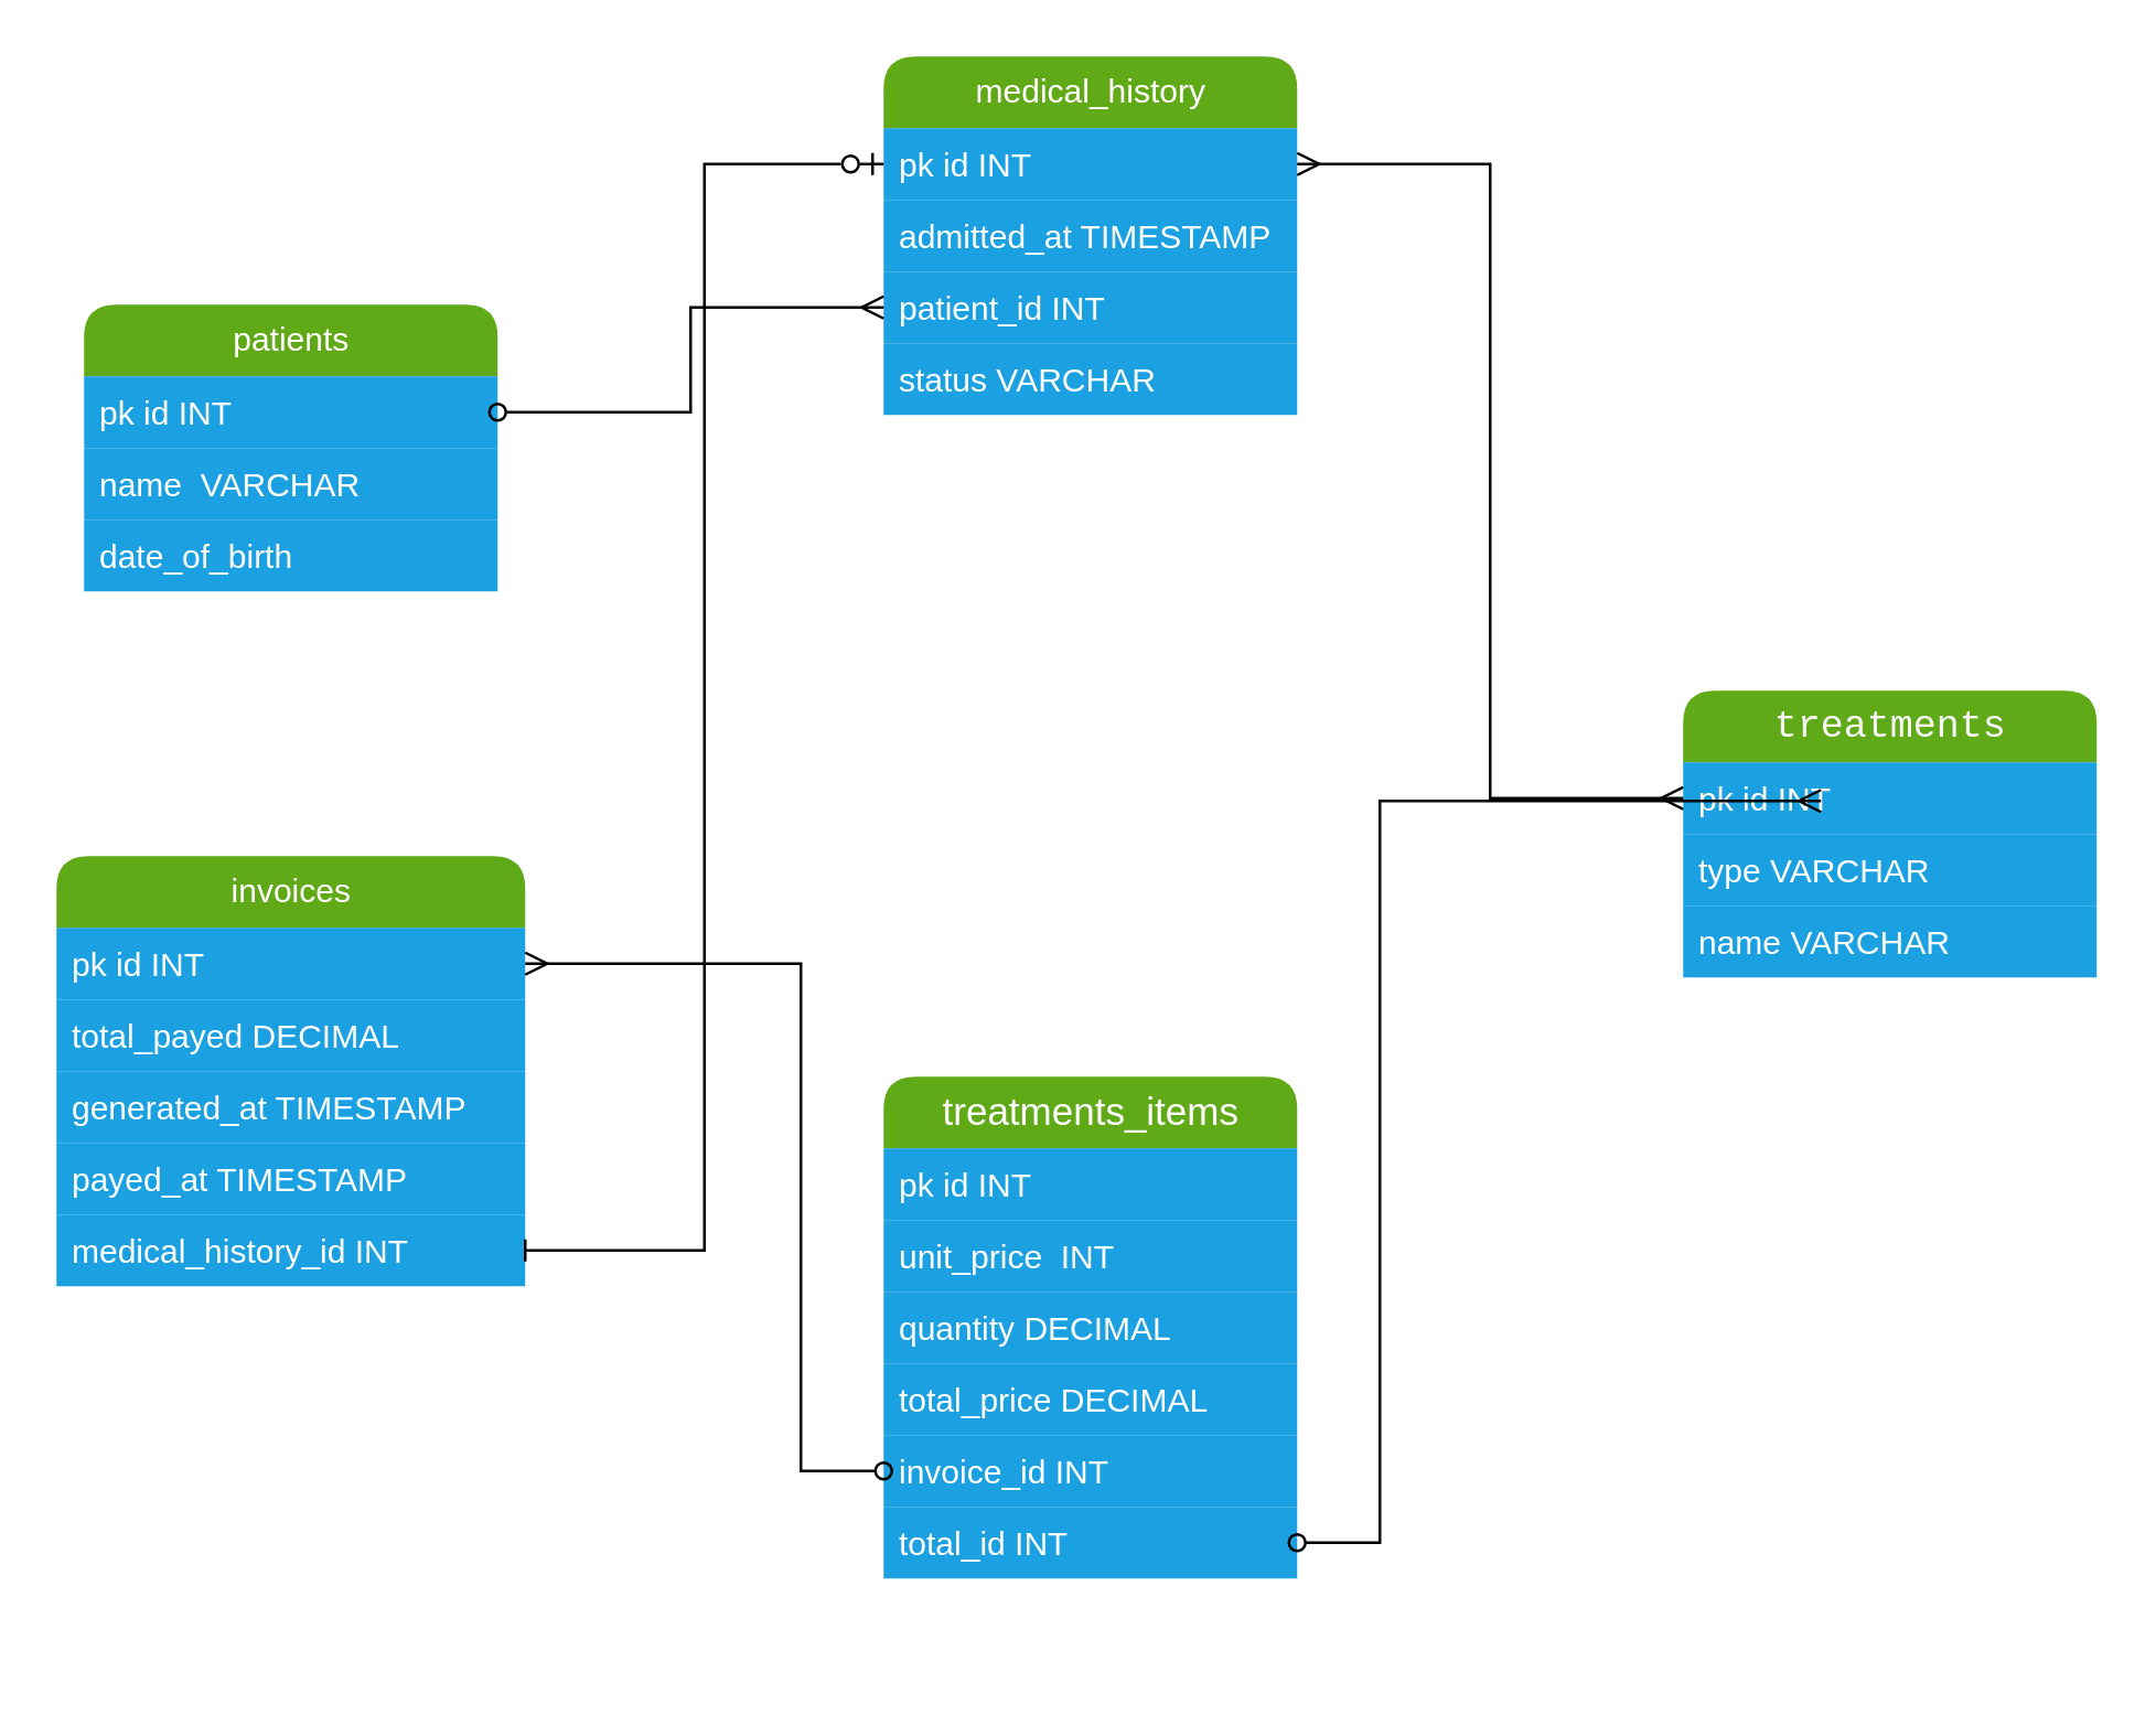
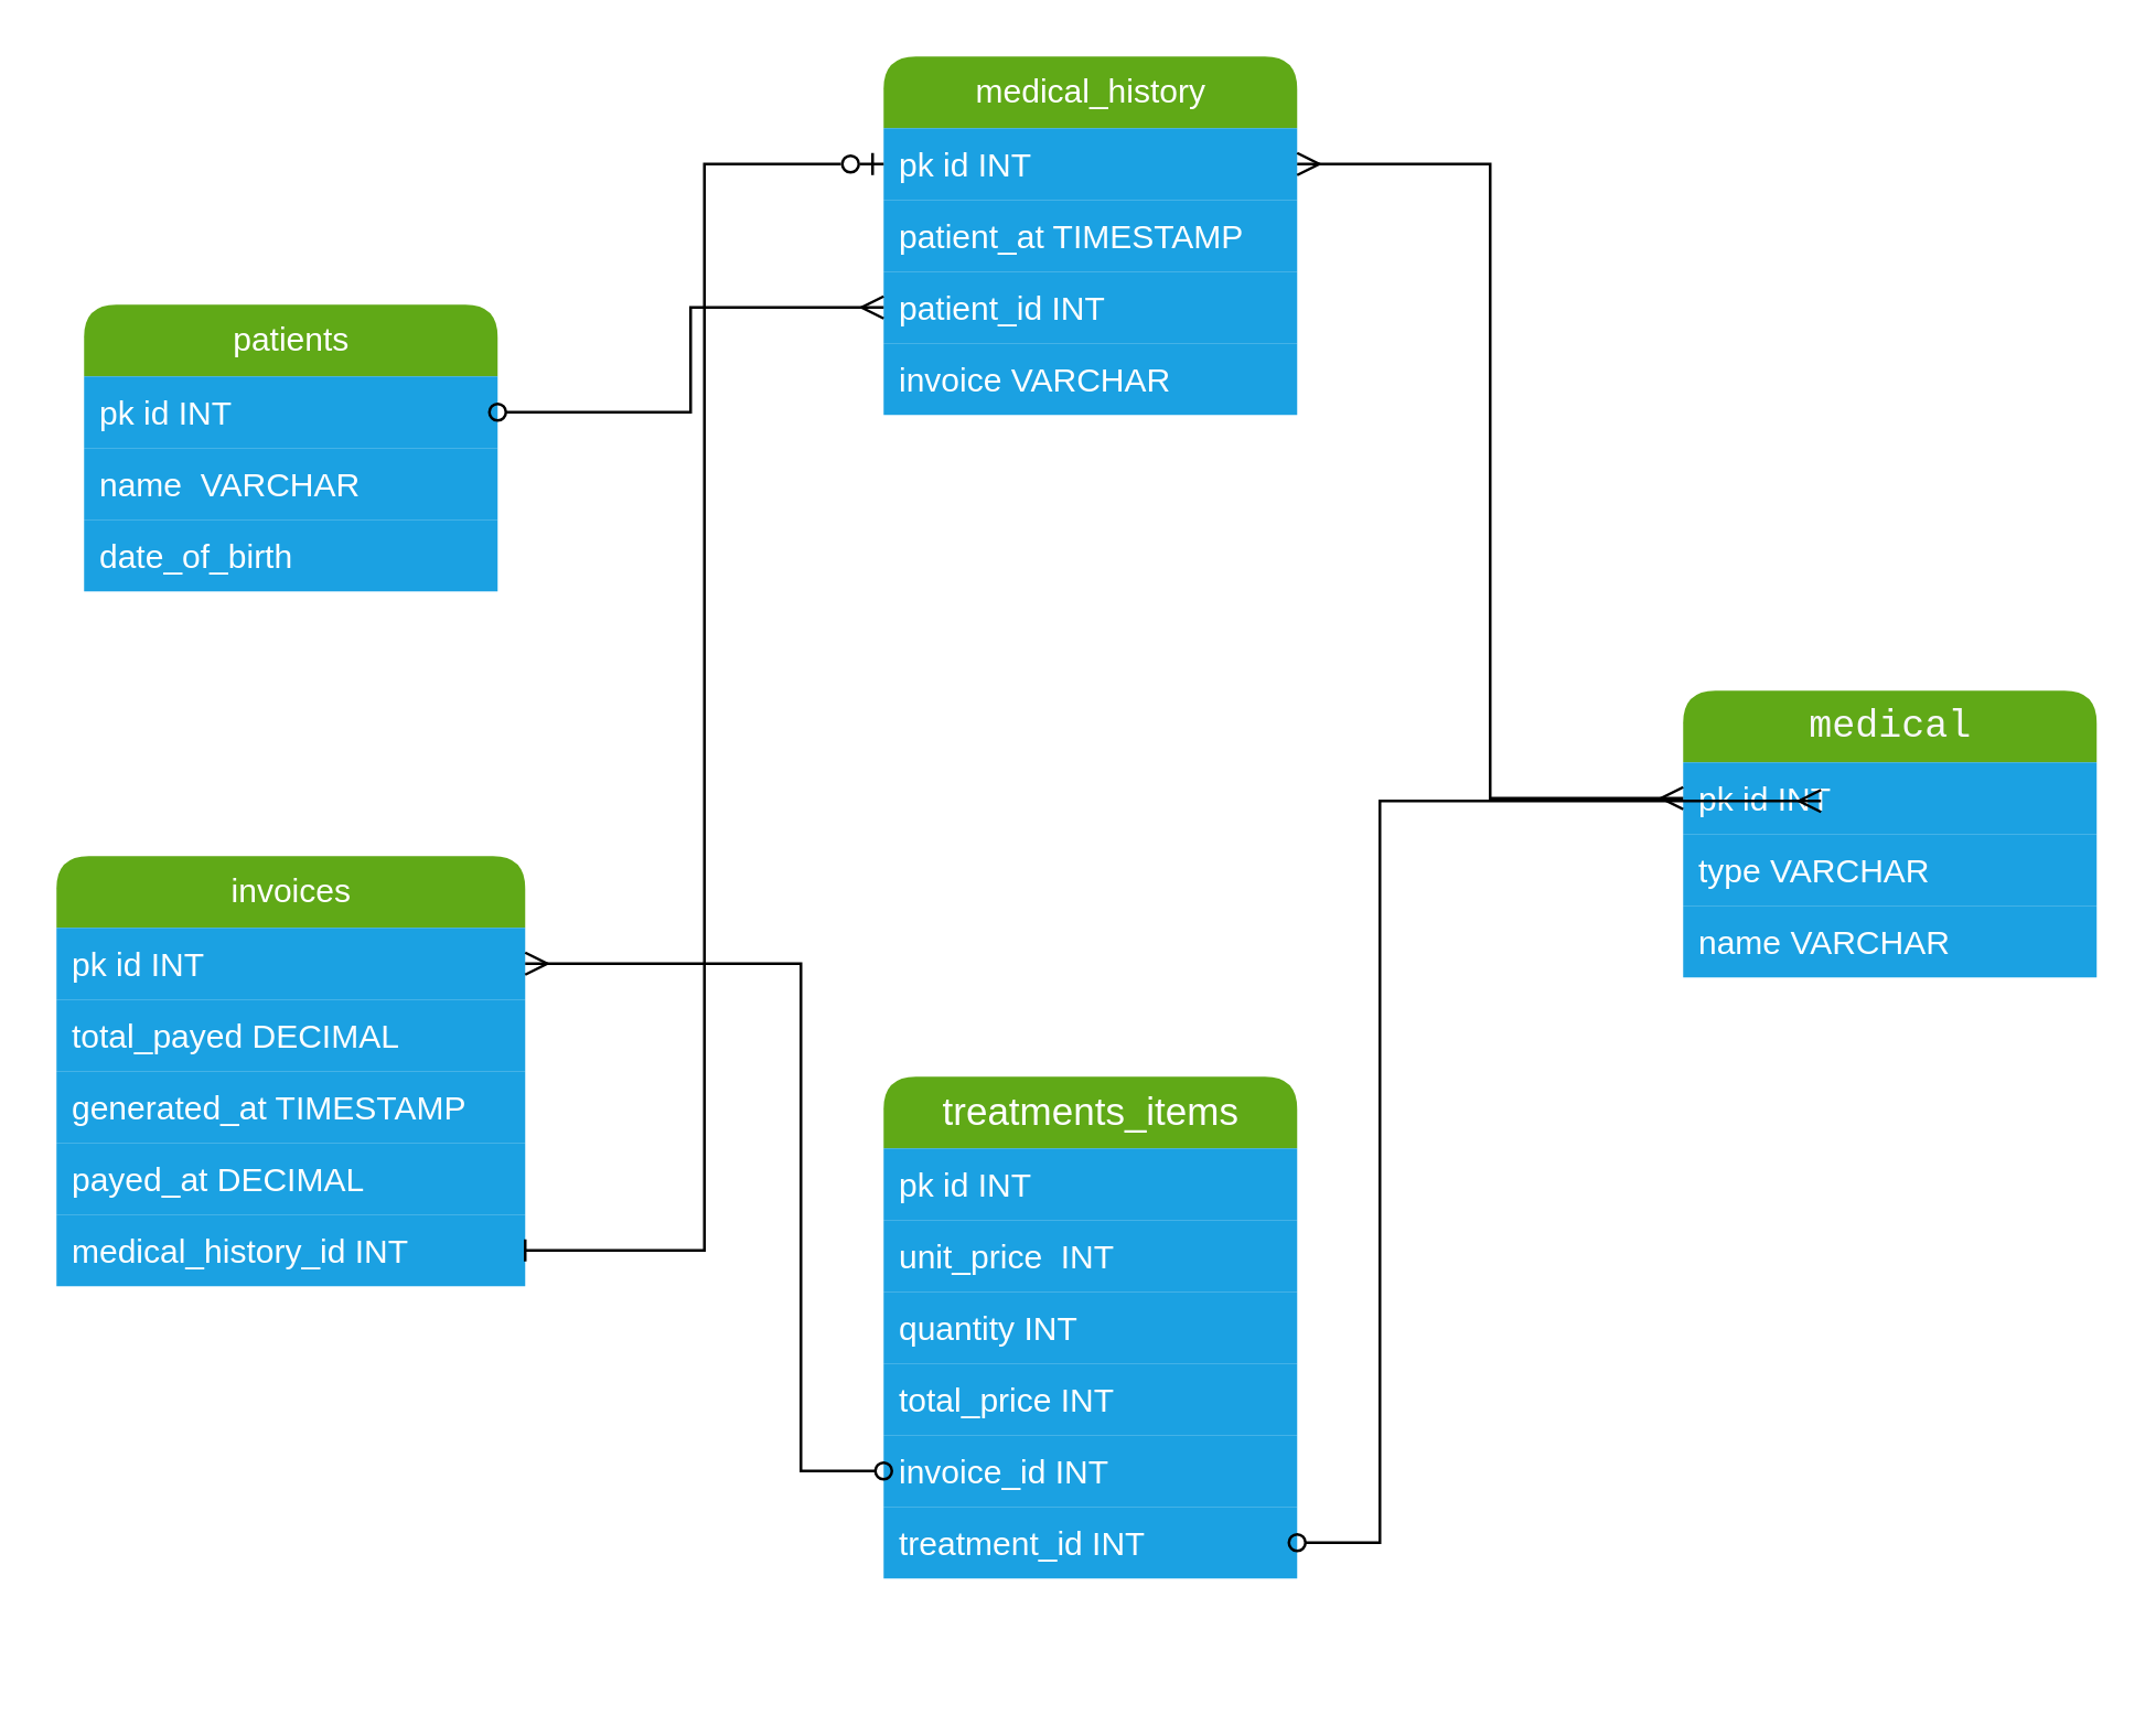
- <mxCell id="4" value="admitted_at TIMESTAMP" style="text;strokeColor=none;fillColor=#1ba1e2;align=left;verticalAlign=top;spacingLeft=4;spacingRight=4;overflow=hidden;rotatable=0;points=[[0,0.5],[1,0.5]];portConstraint=eastwest;whiteSpace=wrap;html=1;fontColor=#ffffff;rounded=0;" parent="2" vertex="1"><mxGeometry y="52" width="150" height="26" as="geometry" /></mxCell>
+ <mxCell id="4" value="patient_at TIMESTAMP" style="text;strokeColor=none;fillColor=#1ba1e2;align=left;verticalAlign=top;spacingLeft=4;spacingRight=4;overflow=hidden;rotatable=0;points=[[0,0.5],[1,0.5]];portConstraint=eastwest;whiteSpace=wrap;html=1;fontColor=#ffffff;rounded=0;" parent="2" vertex="1"><mxGeometry y="52" width="150" height="26" as="geometry" /></mxCell>
- <mxCell id="6" value="status VARCHAR" style="text;strokeColor=none;fillColor=#1ba1e2;align=left;verticalAlign=top;spacingLeft=4;spacingRight=4;overflow=hidden;rotatable=0;points=[[0,0.5],[1,0.5]];portConstraint=eastwest;whiteSpace=wrap;html=1;fontColor=#ffffff;rounded=0;" parent="2" vertex="1"><mxGeometry y="104" width="150" height="26" as="geometry" /></mxCell>
+ <mxCell id="6" value="invoice VARCHAR" style="text;strokeColor=none;fillColor=#1ba1e2;align=left;verticalAlign=top;spacingLeft=4;spacingRight=4;overflow=hidden;rotatable=0;points=[[0,0.5],[1,0.5]];portConstraint=eastwest;whiteSpace=wrap;html=1;fontColor=#ffffff;rounded=0;" parent="2" vertex="1"><mxGeometry y="104" width="150" height="26" as="geometry" /></mxCell>
- <mxCell id="19" value="&lt;div style=&quot;font-family: Consolas, &amp;quot;Courier New&amp;quot;, monospace; font-size: 14px; line-height: 19px;&quot;&gt;&lt;font color=&quot;#f7f7f8&quot;&gt;treatments&lt;/font&gt;&lt;/div&gt;" style="swimlane;fontStyle=0;childLayout=stackLayout;horizontal=1;startSize=26;fillColor=#60a917;horizontalStack=0;resizeParent=1;resizeParentMax=0;resizeLast=0;collapsible=1;marginBottom=0;html=1;fontColor=#ffffff;strokeColor=none;rounded=1;swimlaneLine=0;shadow=0;glass=0;gradientColor=none;swimlaneFillColor=none;" parent="1" vertex="1"><mxGeometry x="610" y="250" width="150" height="104" as="geometry" /></mxCell>
+ <mxCell id="19" value="&lt;div style=&quot;font-family: Consolas, &amp;quot;Courier New&amp;quot;, monospace; font-size: 14px; line-height: 19px;&quot;&gt;&lt;font color=&quot;#f7f7f8&quot;&gt;medical&lt;/font&gt;&lt;/div&gt;" style="swimlane;fontStyle=0;childLayout=stackLayout;horizontal=1;startSize=26;fillColor=#60a917;horizontalStack=0;resizeParent=1;resizeParentMax=0;resizeLast=0;collapsible=1;marginBottom=0;html=1;fontColor=#ffffff;strokeColor=none;rounded=1;swimlaneLine=0;shadow=0;glass=0;gradientColor=none;swimlaneFillColor=none;" parent="1" vertex="1"><mxGeometry x="610" y="250" width="150" height="104" as="geometry" /></mxCell>
- <mxCell id="16" value="payed_at TIMESTAMP" style="text;strokeColor=none;fillColor=#1ba1e2;align=left;verticalAlign=top;spacingLeft=4;spacingRight=4;overflow=hidden;rotatable=0;points=[[0,0.5],[1,0.5]];portConstraint=eastwest;whiteSpace=wrap;html=1;fontColor=#ffffff;rounded=0;" parent="12" vertex="1"><mxGeometry y="104" width="170" height="26" as="geometry" /></mxCell>
+ <mxCell id="16" value="payed_at DECIMAL" style="text;strokeColor=none;fillColor=#1ba1e2;align=left;verticalAlign=top;spacingLeft=4;spacingRight=4;overflow=hidden;rotatable=0;points=[[0,0.5],[1,0.5]];portConstraint=eastwest;whiteSpace=wrap;html=1;fontColor=#ffffff;rounded=0;" parent="12" vertex="1"><mxGeometry y="104" width="170" height="26" as="geometry" /></mxCell>
- <mxCell id="27" value="quantity DECIMAL" style="text;strokeColor=none;fillColor=#1ba1e2;align=left;verticalAlign=top;spacingLeft=4;spacingRight=4;overflow=hidden;rotatable=0;points=[[0,0.5],[1,0.5]];portConstraint=eastwest;whiteSpace=wrap;html=1;fontColor=#ffffff;rounded=0;" parent="24" vertex="1"><mxGeometry y="78" width="150" height="26" as="geometry" /></mxCell>
+ <mxCell id="27" value="quantity INT" style="text;strokeColor=none;fillColor=#1ba1e2;align=left;verticalAlign=top;spacingLeft=4;spacingRight=4;overflow=hidden;rotatable=0;points=[[0,0.5],[1,0.5]];portConstraint=eastwest;whiteSpace=wrap;html=1;fontColor=#ffffff;rounded=0;" parent="24" vertex="1"><mxGeometry y="78" width="150" height="26" as="geometry" /></mxCell>
- <mxCell id="28" value="total_price DECIMAL" style="text;strokeColor=none;fillColor=#1ba1e2;align=left;verticalAlign=top;spacingLeft=4;spacingRight=4;overflow=hidden;rotatable=0;points=[[0,0.5],[1,0.5]];portConstraint=eastwest;whiteSpace=wrap;html=1;fontColor=#ffffff;rounded=0;" parent="24" vertex="1"><mxGeometry y="104" width="150" height="26" as="geometry" /></mxCell>
+ <mxCell id="28" value="total_price INT" style="text;strokeColor=none;fillColor=#1ba1e2;align=left;verticalAlign=top;spacingLeft=4;spacingRight=4;overflow=hidden;rotatable=0;points=[[0,0.5],[1,0.5]];portConstraint=eastwest;whiteSpace=wrap;html=1;fontColor=#ffffff;rounded=0;" parent="24" vertex="1"><mxGeometry y="104" width="150" height="26" as="geometry" /></mxCell>
- <mxCell id="30" value="total_id INT" style="text;strokeColor=none;fillColor=#1ba1e2;align=left;verticalAlign=top;spacingLeft=4;spacingRight=4;overflow=hidden;rotatable=0;points=[[0,0.5],[1,0.5]];portConstraint=eastwest;whiteSpace=wrap;html=1;fontColor=#ffffff;rounded=0;" parent="24" vertex="1"><mxGeometry y="156" width="150" height="26" as="geometry" /></mxCell>
+ <mxCell id="30" value="treatment_id INT" style="text;strokeColor=none;fillColor=#1ba1e2;align=left;verticalAlign=top;spacingLeft=4;spacingRight=4;overflow=hidden;rotatable=0;points=[[0,0.5],[1,0.5]];portConstraint=eastwest;whiteSpace=wrap;html=1;fontColor=#ffffff;rounded=0;" parent="24" vertex="1"><mxGeometry y="156" width="150" height="26" as="geometry" /></mxCell>
